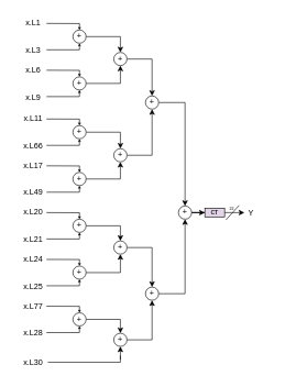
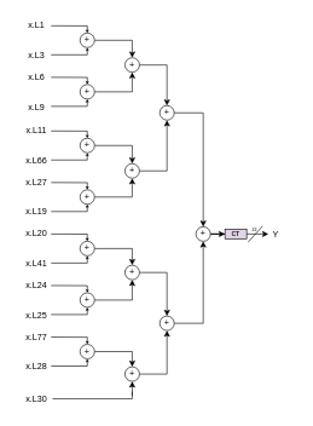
- <mxCell id="26" value="x.L17" style="text;html=1;align=center;verticalAlign=middle;whiteSpace=wrap;rounded=0;" vertex="1" parent="1"><mxGeometry x="20" y="236" width="60" height="30" as="geometry" /></mxCell>
+ <mxCell id="26" value="x.L27" style="text;html=1;align=center;verticalAlign=middle;whiteSpace=wrap;rounded=0;" vertex="1" parent="1"><mxGeometry x="20" y="236" width="60" height="30" as="geometry" /></mxCell>
- <mxCell id="27" value="x.L49" style="text;html=1;align=center;verticalAlign=middle;whiteSpace=wrap;rounded=0;" vertex="1" parent="1"><mxGeometry x="20" y="277" width="60" height="30" as="geometry" /></mxCell>
+ <mxCell id="27" value="x.L19" style="text;html=1;align=center;verticalAlign=middle;whiteSpace=wrap;rounded=0;" vertex="1" parent="1"><mxGeometry x="20" y="277" width="60" height="30" as="geometry" /></mxCell>
- <mxCell id="35" value="x.L21" style="text;html=1;align=center;verticalAlign=middle;whiteSpace=wrap;rounded=0;" vertex="1" parent="1"><mxGeometry x="20" y="348" width="60" height="30" as="geometry" /></mxCell>
+ <mxCell id="35" value="x.L41" style="text;html=1;align=center;verticalAlign=middle;whiteSpace=wrap;rounded=0;" vertex="1" parent="1"><mxGeometry x="20" y="348" width="60" height="30" as="geometry" /></mxCell>
